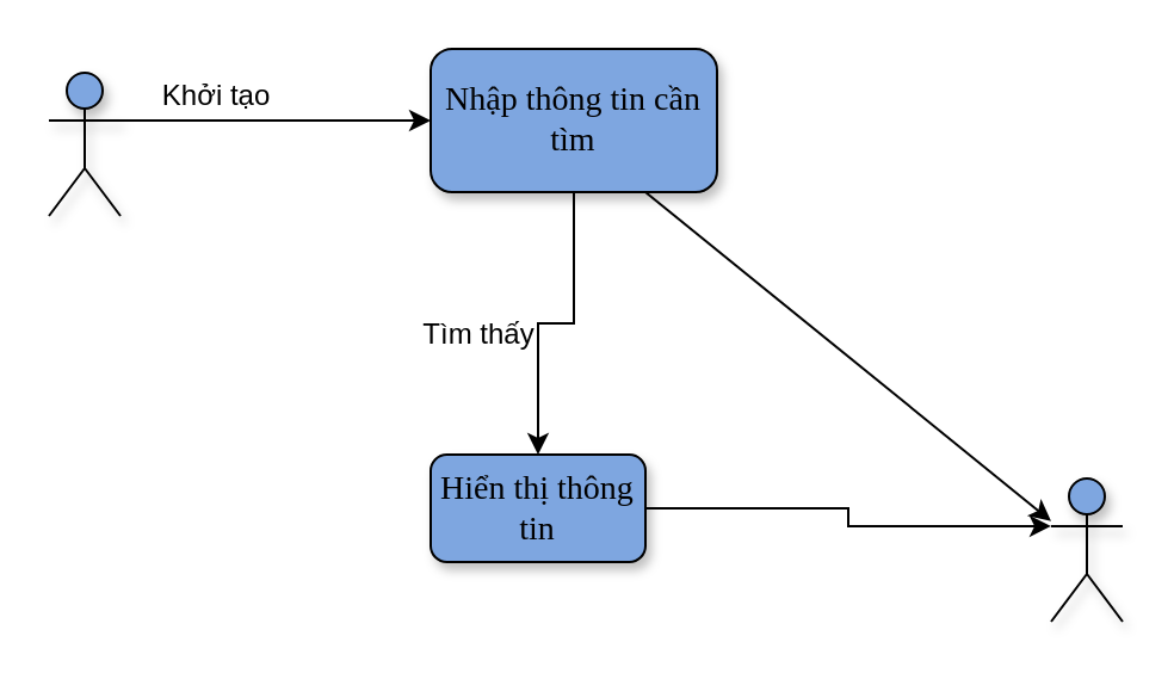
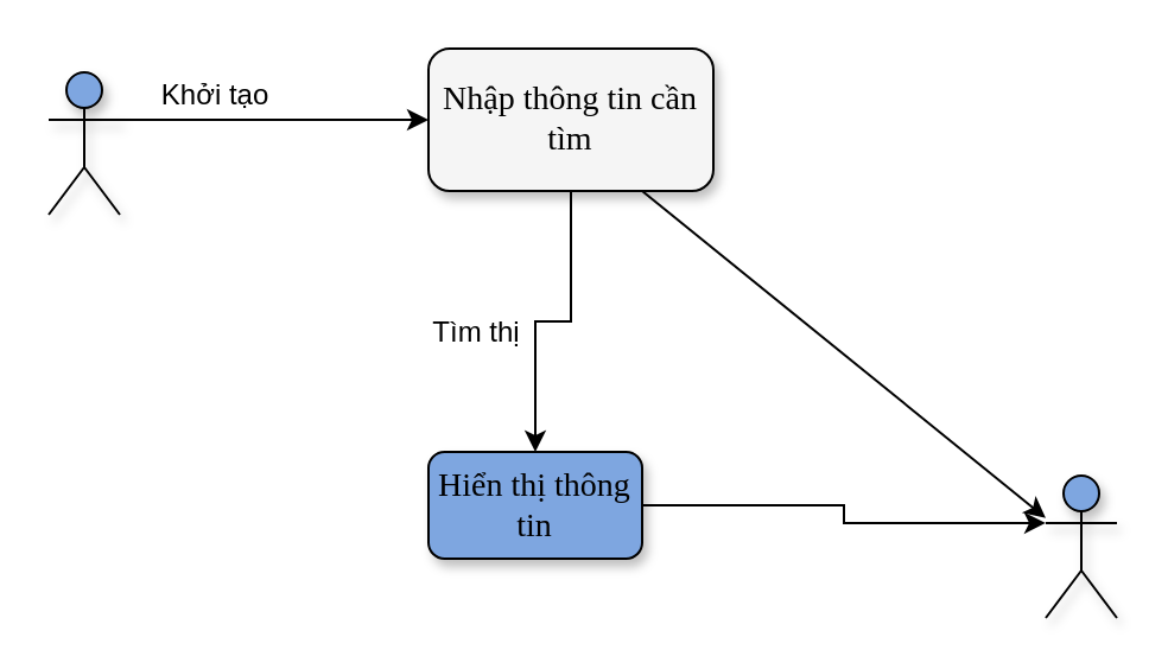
- <mxCell id="3" value="&lt;font style=&quot;font-size: 14px;&quot; face=&quot;Times New Roman&quot;&gt;Nhập thông tin cần tìm&lt;/font&gt;" style="rounded=1;whiteSpace=wrap;html=1;shadow=1;fillColor=#7EA6E0;" vertex="1" parent="1"><mxGeometry x="180" y="20" width="120" height="60" as="geometry" /></mxCell>
+ <mxCell id="3" value="&lt;font style=&quot;font-size: 14px;&quot; face=&quot;Times New Roman&quot;&gt;Nhập thông tin cần tìm&lt;/font&gt;" style="rounded=1;whiteSpace=wrap;html=1;shadow=1;fillColor=#f5f5f5;" vertex="1" parent="1"><mxGeometry x="180" y="20" width="120" height="60" as="geometry" /></mxCell>
- <mxCell id="11" value="Tìm thấy" style="text;html=1;align=center;verticalAlign=middle;resizable=0;points=[];autosize=1;strokeColor=none;fillColor=none;" vertex="1" parent="1"><mxGeometry x="165" y="125" width="70" height="30" as="geometry" /></mxCell>
+ <mxCell id="11" value="Tìm thị" style="text;html=1;align=center;verticalAlign=middle;resizable=0;points=[];autosize=1;strokeColor=none;fillColor=none;" vertex="1" parent="1"><mxGeometry x="165" y="125" width="70" height="30" as="geometry" /></mxCell>
